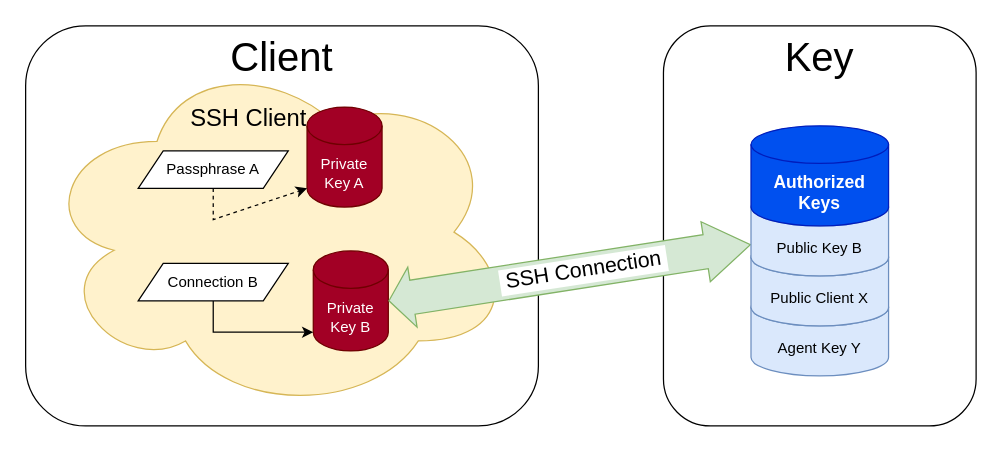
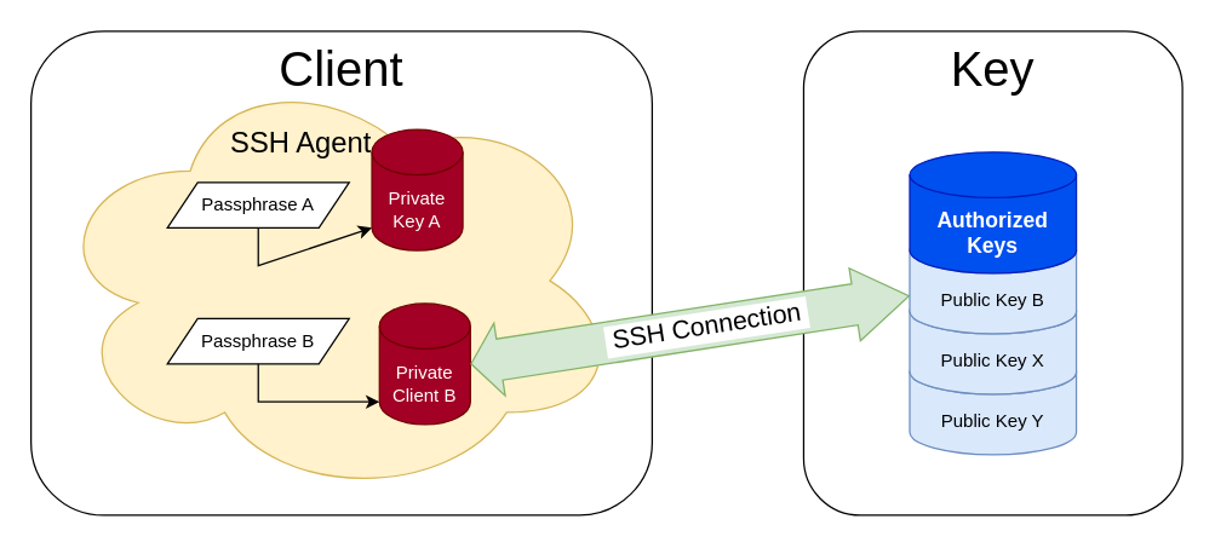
- <mxCell id="5" value="SSH Client" style="ellipse;shape=cloud;whiteSpace=wrap;html=1;verticalAlign=top;spacingTop=37;spacingLeft=0;spacingRight=43;fillColor=#fff2cc;strokeColor=#d6b656;fontSize=19;" parent="1" vertex="1"><mxGeometry x="30" y="40" width="380" height="290" as="geometry" /></mxCell>
+ <mxCell id="5" value="SSH Agent" style="ellipse;shape=cloud;whiteSpace=wrap;html=1;verticalAlign=top;spacingTop=37;spacingLeft=0;spacingRight=43;fillColor=#fff2cc;strokeColor=#d6b656;fontSize=19;" parent="1" vertex="1"><mxGeometry x="30" y="40" width="380" height="290" as="geometry" /></mxCell>
- <mxCell id="12" value="" style="endArrow=classic;html=1;rounded=0;exitX=0.5;exitY=1;exitDx=0;exitDy=0;entryX=0;entryY=1;entryDx=0;entryDy=-15;entryPerimeter=0;dashed=1;" edge="1" parent="1" source="10" target="9"><mxGeometry width="50" height="50" relative="1" as="geometry"><mxPoint x="370" y="320" as="sourcePoint" /><mxPoint x="420" y="270" as="targetPoint" /><Array as="points"><mxPoint x="170" y="175" /></Array></mxGeometry></mxCell>
+ <mxCell id="12" value="" style="endArrow=classic;html=1;rounded=0;exitX=0.5;exitY=1;exitDx=0;exitDy=0;entryX=0;entryY=1;entryDx=0;entryDy=-15;entryPerimeter=0;" edge="1" parent="1" source="10" target="9"><mxGeometry width="50" height="50" relative="1" as="geometry"><mxPoint x="370" y="320" as="sourcePoint" /><mxPoint x="420" y="270" as="targetPoint" /><Array as="points"><mxPoint x="170" y="175" /></Array></mxGeometry></mxCell>
- <mxCell id="11" value="Connection B" style="shape=parallelogram;perimeter=parallelogramPerimeter;whiteSpace=wrap;html=1;fixedSize=1;" vertex="1" parent="1"><mxGeometry x="110" y="210" width="120" height="30" as="geometry" /></mxCell>
+ <mxCell id="11" value="Passphrase B" style="shape=parallelogram;perimeter=parallelogramPerimeter;whiteSpace=wrap;html=1;fixedSize=1;" vertex="1" parent="1"><mxGeometry x="110" y="210" width="120" height="30" as="geometry" /></mxCell>
- <mxCell id="14" value="Public Client X" style="shape=cylinder3;whiteSpace=wrap;html=1;boundedLbl=1;backgroundOutline=1;size=15;fillColor=#dae8fc;strokeColor=#6c8ebf;" vertex="1" parent="1"><mxGeometry x="600" y="190" width="110" height="70" as="geometry" /></mxCell>
+ <mxCell id="14" value="Public Key X" style="shape=cylinder3;whiteSpace=wrap;html=1;boundedLbl=1;backgroundOutline=1;size=15;fillColor=#dae8fc;strokeColor=#6c8ebf;" vertex="1" parent="1"><mxGeometry x="600" y="190" width="110" height="70" as="geometry" /></mxCell>
- <mxCell id="6" value="Private&lt;br&gt;Key B" style="shape=cylinder3;whiteSpace=wrap;html=1;boundedLbl=1;backgroundOutline=1;size=15;fillColor=#a20025;fontColor=#ffffff;strokeColor=#6F0000;" parent="1" vertex="1"><mxGeometry x="250" y="200" width="60" height="80" as="geometry" /></mxCell>
+ <mxCell id="6" value="Private&lt;br&gt;Client B" style="shape=cylinder3;whiteSpace=wrap;html=1;boundedLbl=1;backgroundOutline=1;size=15;fillColor=#a20025;fontColor=#ffffff;strokeColor=#6F0000;" parent="1" vertex="1"><mxGeometry x="250" y="200" width="60" height="80" as="geometry" /></mxCell>
- <mxCell id="3" value="Agent Key Y" style="shape=cylinder3;whiteSpace=wrap;html=1;boundedLbl=1;backgroundOutline=1;size=15;fillColor=#dae8fc;strokeColor=#6c8ebf;" vertex="1" parent="1"><mxGeometry x="600" y="230" width="110" height="70" as="geometry" /></mxCell>
+ <mxCell id="3" value="Public Key Y" style="shape=cylinder3;whiteSpace=wrap;html=1;boundedLbl=1;backgroundOutline=1;size=15;fillColor=#dae8fc;strokeColor=#6c8ebf;" vertex="1" parent="1"><mxGeometry x="600" y="230" width="110" height="70" as="geometry" /></mxCell>
